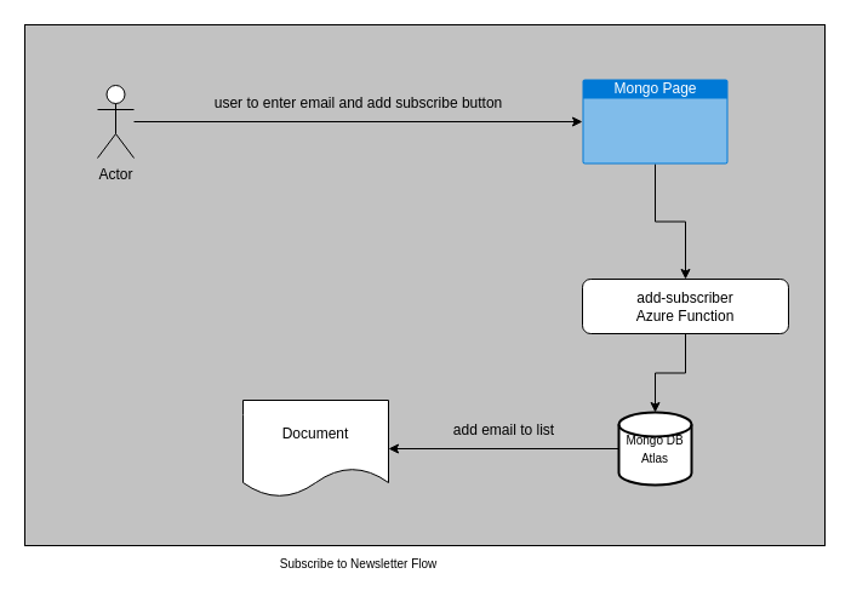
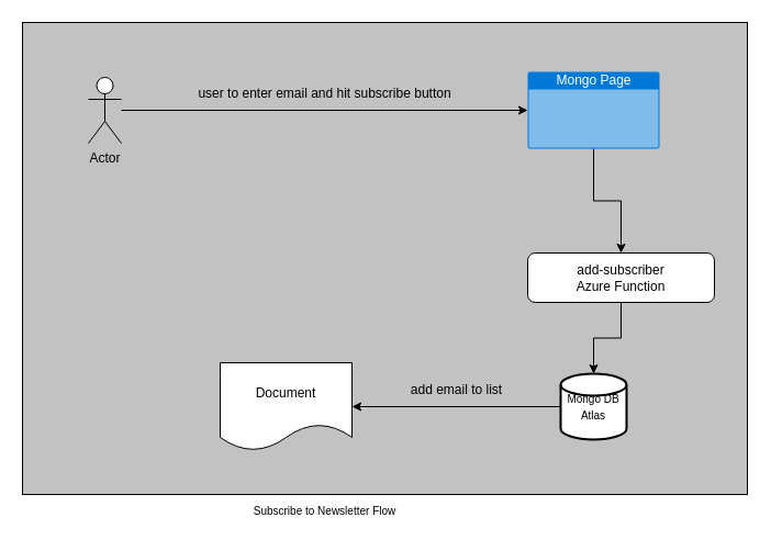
- <mxCell id="7" value="user to enter email and add subscribe button" style="text;html=1;align=center;verticalAlign=middle;resizable=0;points=[];autosize=1;strokeColor=none;fillColor=none;" vertex="1" parent="1"><mxGeometry x="170" y="70" width="250" height="30" as="geometry" /></mxCell>
+ <mxCell id="7" value="user to enter email and hit subscribe button" style="text;html=1;align=center;verticalAlign=middle;resizable=0;points=[];autosize=1;strokeColor=none;fillColor=none;" vertex="1" parent="1"><mxGeometry x="170" y="70" width="250" height="30" as="geometry" /></mxCell>
